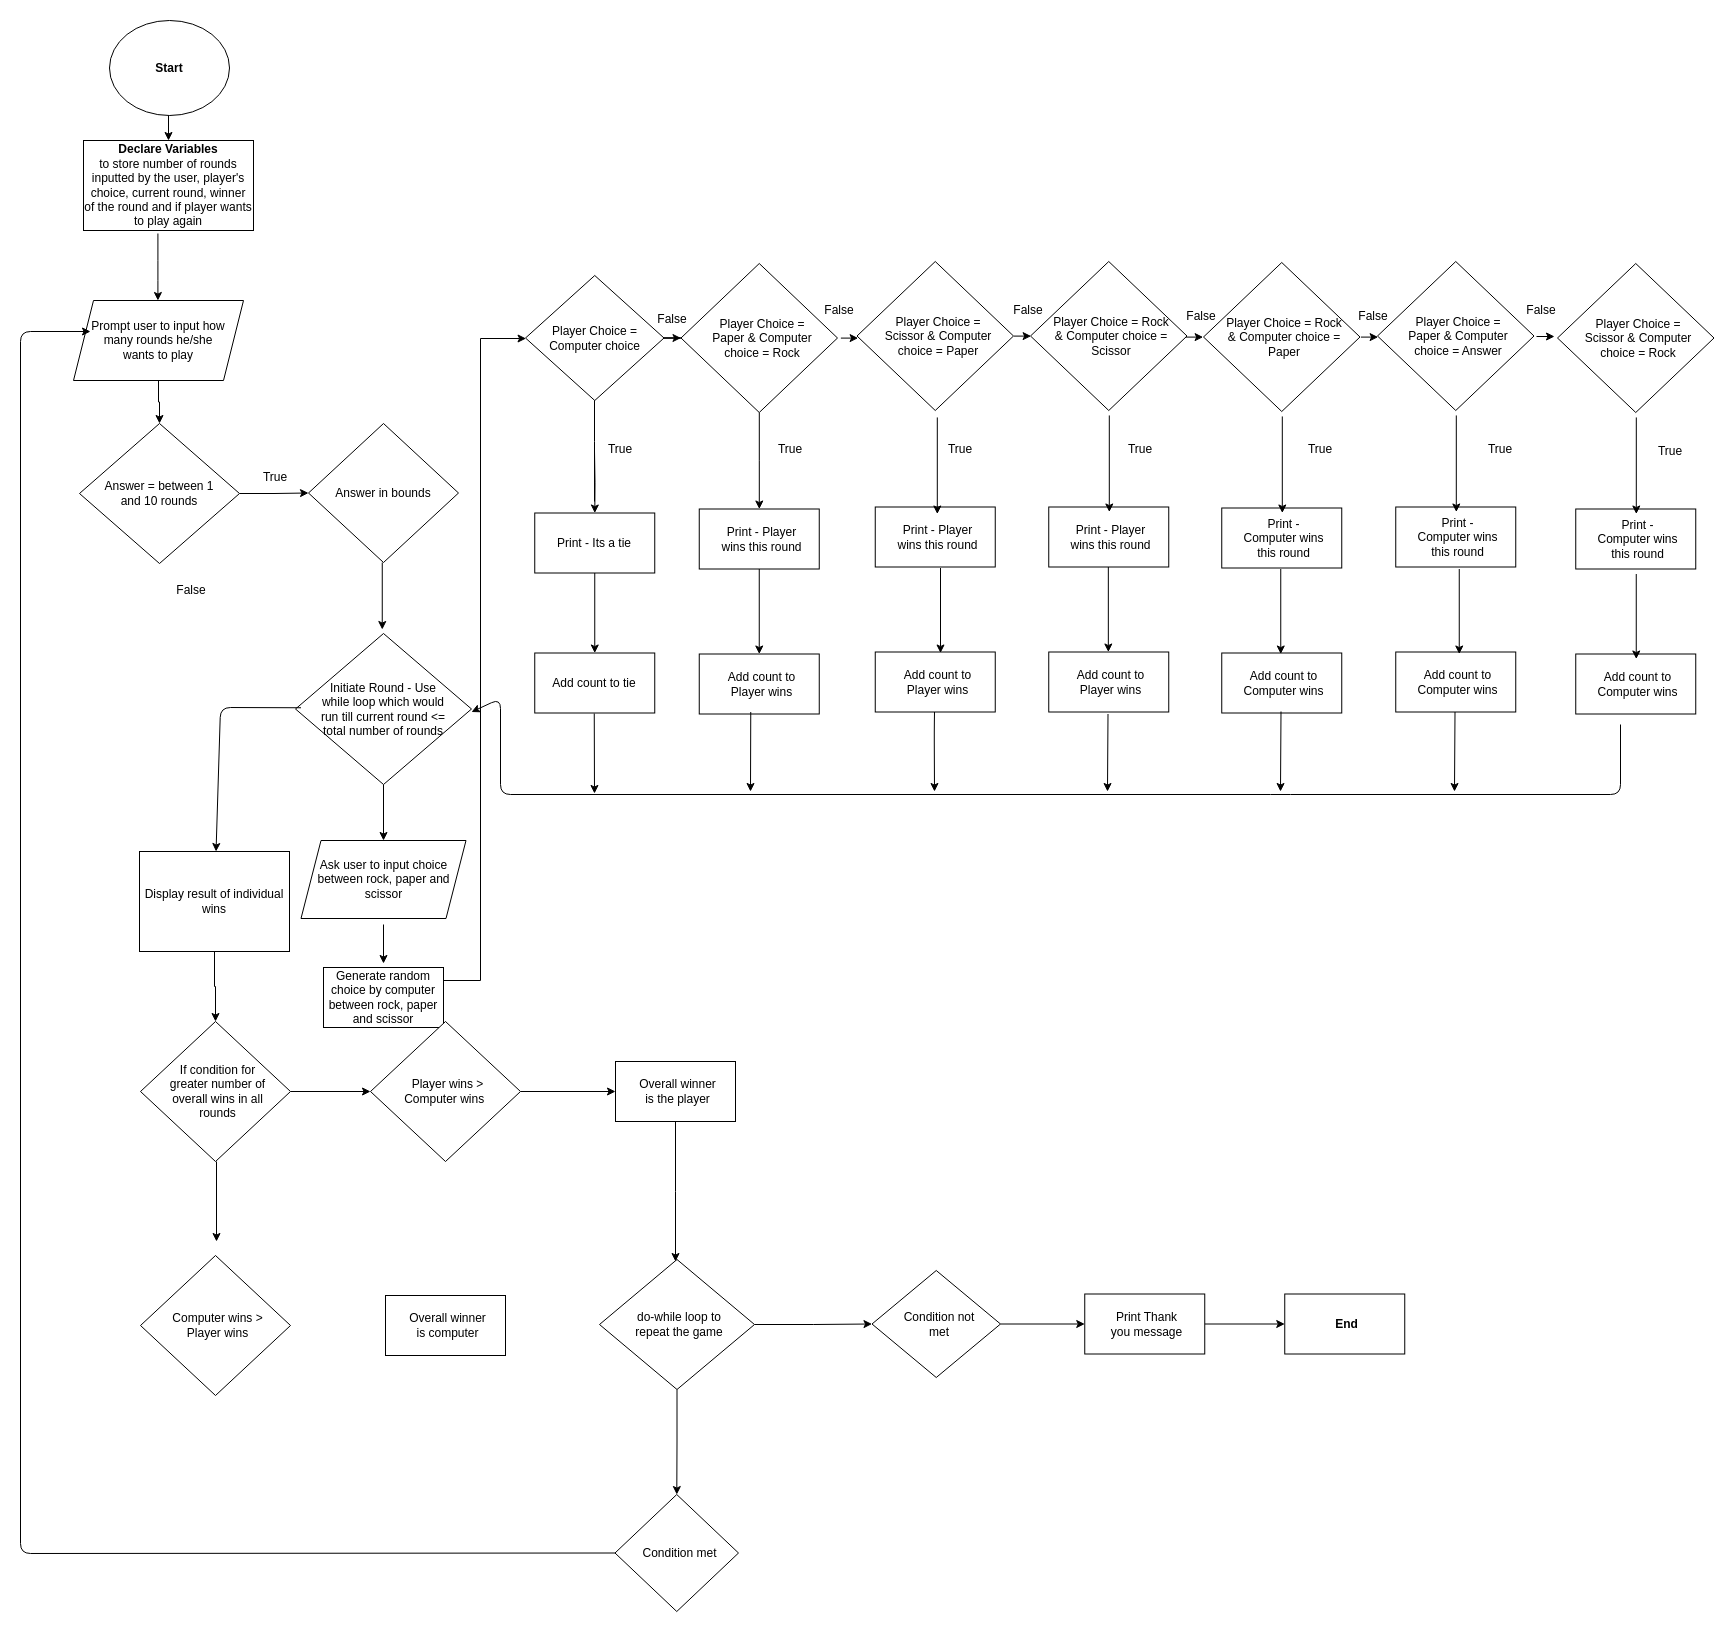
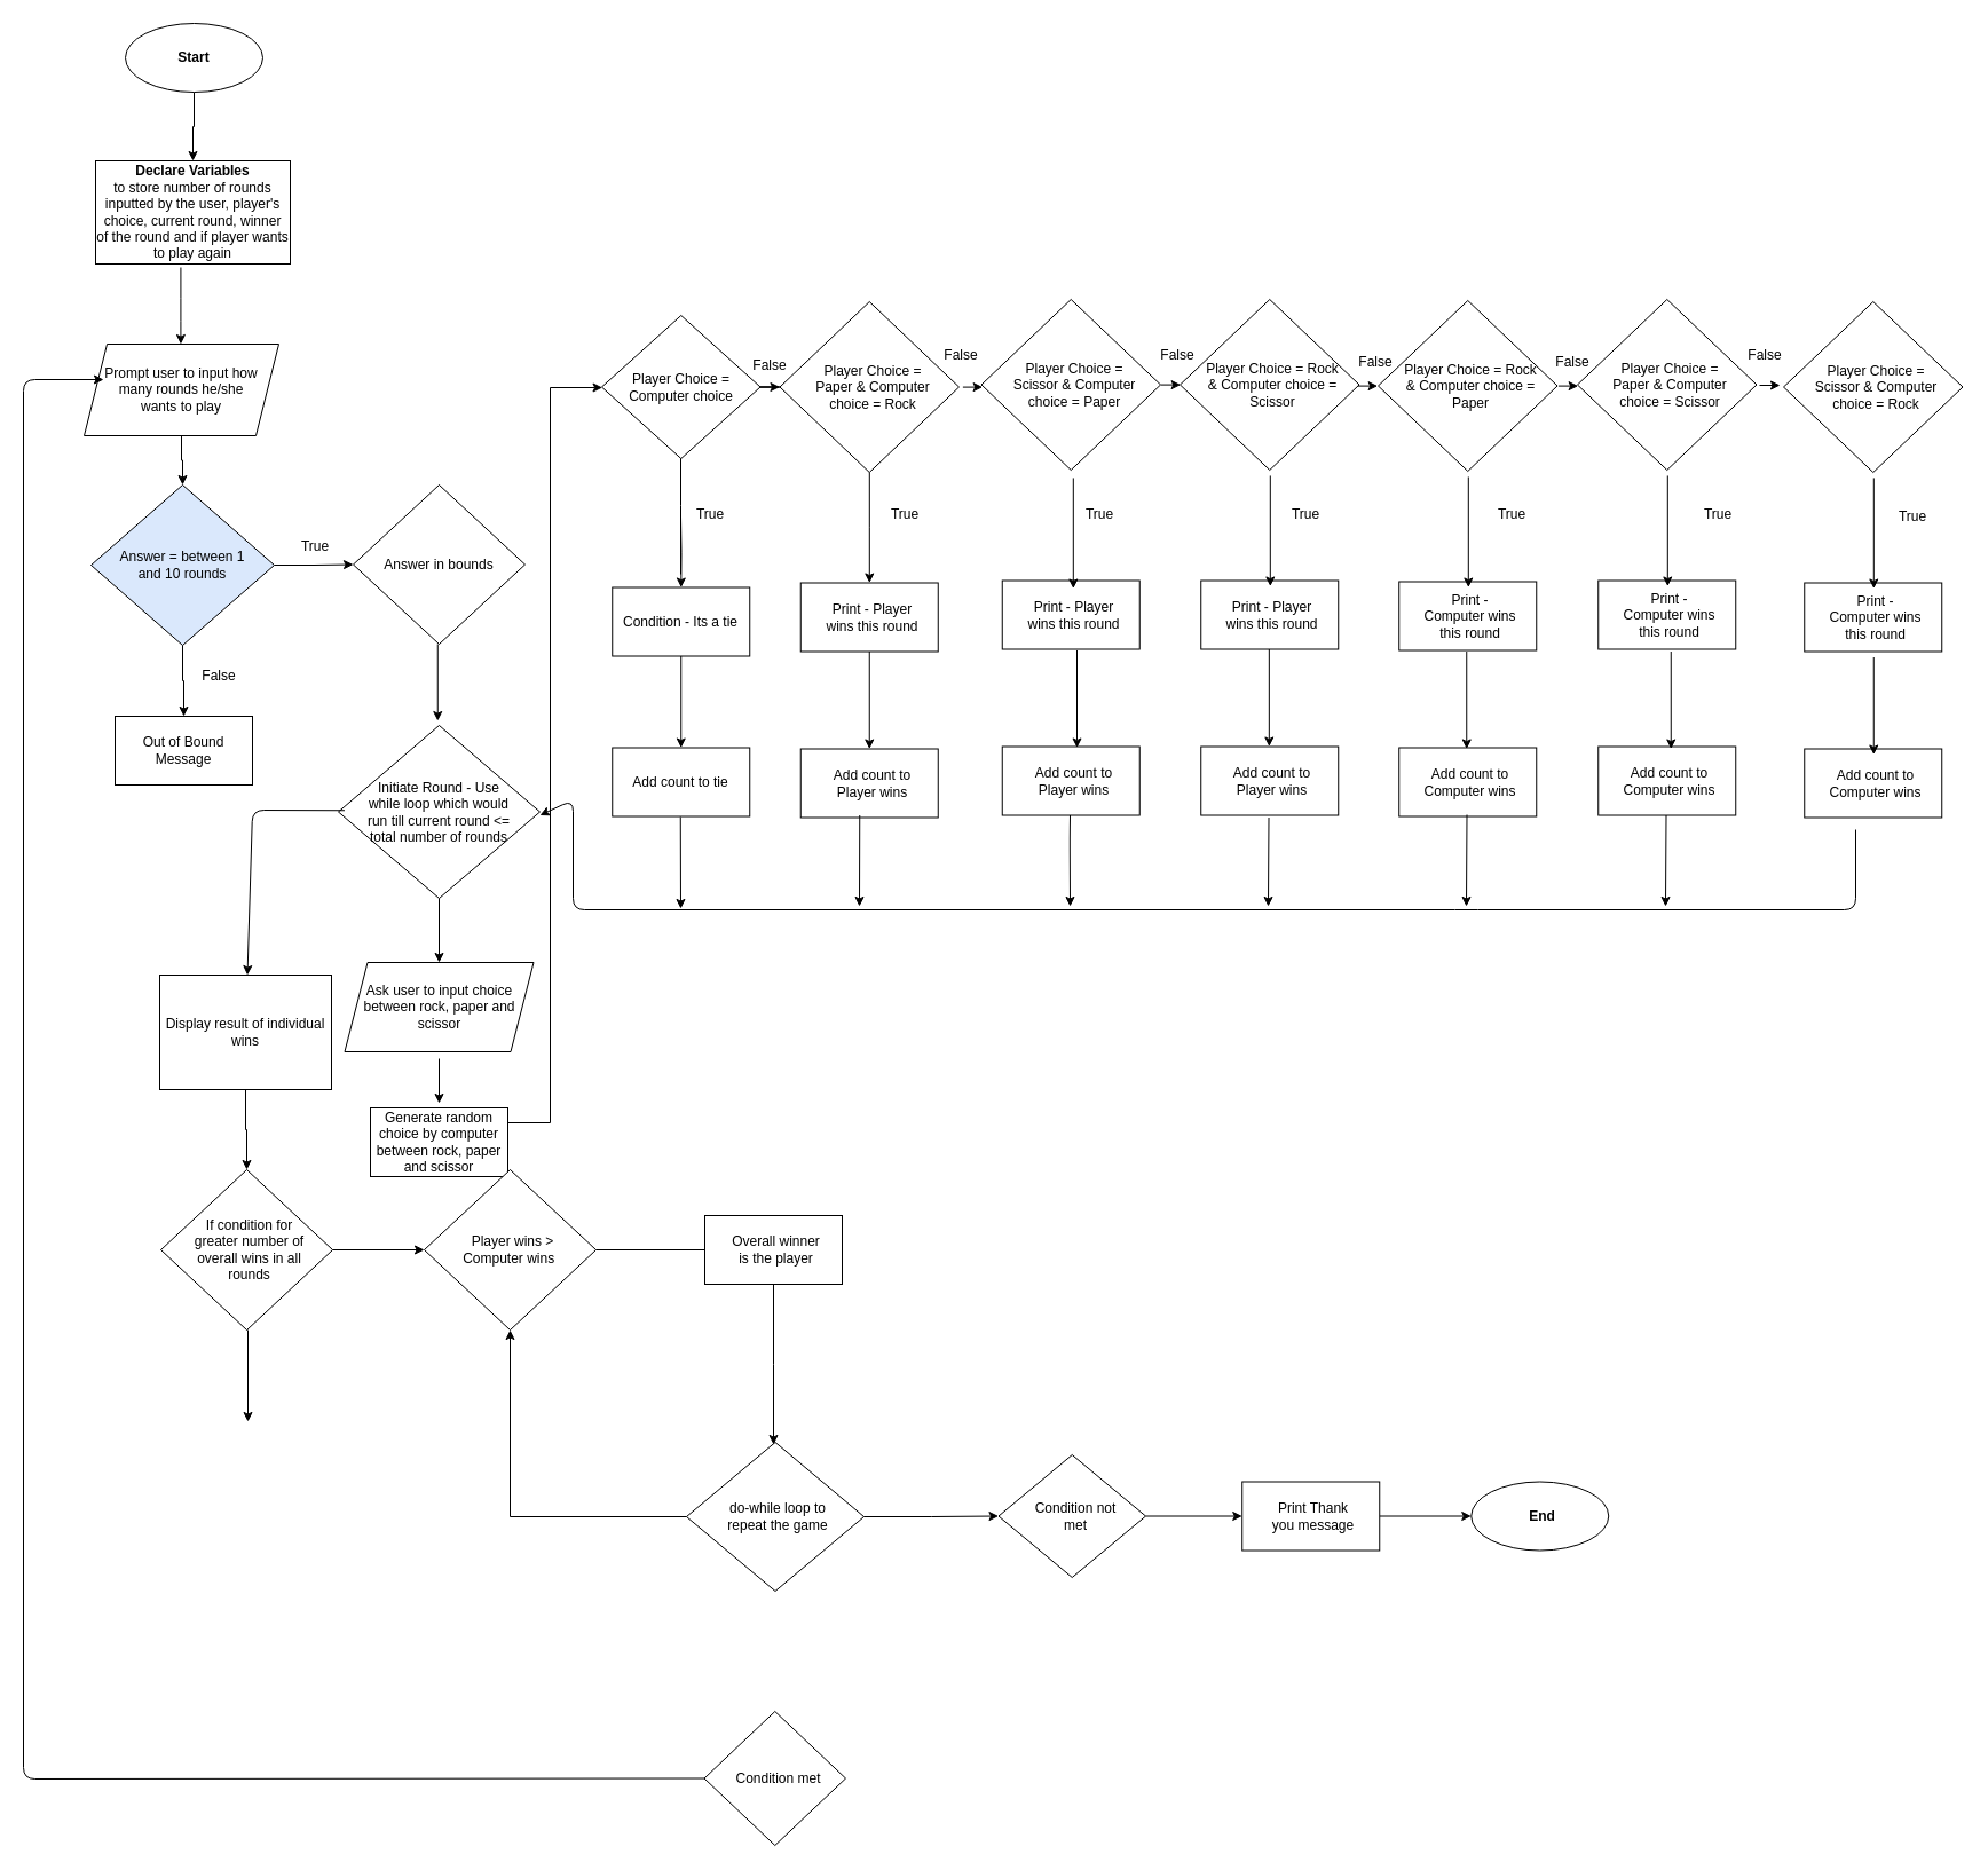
- <mxCell id="4" value="&lt;b&gt;Start&lt;/b&gt;" style="ellipse;whiteSpace=wrap;html=1;rounded=1;shadow=0;strokeWidth=1;glass=0;" parent="1" vertex="1"><mxGeometry x="109" y="20" width="120" height="95" as="geometry" /></mxCell>
+ <mxCell id="4" value="&lt;b&gt;Start&lt;/b&gt;" style="ellipse;whiteSpace=wrap;html=1;rounded=1;shadow=0;strokeWidth=1;glass=0;" parent="1" vertex="1"><mxGeometry x="109" y="20" width="120" height="60" as="geometry" /></mxCell>
- <mxCell id="54" value="Player Choice = Paper &amp;amp; Computer choice = Answer" style="rhombus;whiteSpace=wrap;html=1;rounded=0;spacingLeft=20;spacingRight=15;" vertex="1" parent="1"><mxGeometry x="1377" y="261" width="156.5" height="149" as="geometry" /></mxCell>
+ <mxCell id="54" value="Player Choice = Paper &amp;amp; Computer choice = Scissor" style="rhombus;whiteSpace=wrap;html=1;rounded=0;spacingLeft=20;spacingRight=15;" vertex="1" parent="1"><mxGeometry x="1377" y="261" width="156.5" height="149" as="geometry" /></mxCell>
- <mxCell id="9" value="Answer = between 1 and 10 rounds" style="rhombus;whiteSpace=wrap;html=1;rounded=0;spacingLeft=15;spacingRight=15;" vertex="1" parent="1"><mxGeometry x="79" y="423" width="160" height="140" as="geometry" /></mxCell>
+ <mxCell id="9" value="Answer = between 1 and 10 rounds" style="rhombus;whiteSpace=wrap;html=1;rounded=0;spacingLeft=15;spacingRight=15;fillColor=#dae8fc;" vertex="1" parent="1"><mxGeometry x="79" y="423" width="160" height="140" as="geometry" /></mxCell>
- <mxCell id="24" value="Print - Its a tie" style="whiteSpace=wrap;html=1;rounded=0;" vertex="1" parent="1"><mxGeometry x="534.25" y="512.5" width="120" height="60" as="geometry" /></mxCell>
+ <mxCell id="24" value="Condition - Its a tie" style="whiteSpace=wrap;html=1;rounded=0;" vertex="1" parent="1"><mxGeometry x="534.25" y="512.5" width="120" height="60" as="geometry" /></mxCell>
+ <mxCell id="7" value="" style="edgeStyle=orthogonalEdgeStyle;rounded=0;orthogonalLoop=1;jettySize=auto;html=1;" edge="1" parent="1" source="9" target="10"><mxGeometry relative="1" as="geometry" /></mxCell>
+ <mxCell id="10" value="Out of Bound Message" style="whiteSpace=wrap;html=1;rounded=0;spacingLeft=15;spacingRight=15;" vertex="1" parent="1"><mxGeometry x="100" y="625" width="120" height="60" as="geometry" /></mxCell>
- <mxCell id="90" value="" style="edgeStyle=orthogonalEdgeStyle;rounded=0;orthogonalLoop=1;jettySize=auto;html=1;" edge="1" parent="1" source="91" target="92"><mxGeometry relative="1" as="geometry" /></mxCell>
+ <mxCell id="90" value="" style="edgeStyle=orthogonalEdgeStyle;rounded=0;orthogonalLoop=1;jettySize=auto;html=1;endArrow=none;" edge="1" parent="1" source="91" target="92"><mxGeometry relative="1" as="geometry" /></mxCell>
- <mxCell id="103" value="End" style="whiteSpace=wrap;html=1;spacingLeft=20;spacingRight=15;fontStyle=1;rounded=0;" vertex="1" parent="1"><mxGeometry x="1284.25" y="1293.5" width="120" height="60" as="geometry" /></mxCell>
+ <mxCell id="103" value="End" style="ellipse;whiteSpace=wrap;html=1;rounded=0;spacingLeft=20;spacingRight=15;fontStyle=1" vertex="1" parent="1"><mxGeometry x="1284.25" y="1293.5" width="120" height="60" as="geometry" /></mxCell>
- <mxCell id="93" value="Computer wins &amp;gt; Player wins" style="rhombus;whiteSpace=wrap;html=1;rounded=0;spacingLeft=20;spacingRight=15;" vertex="1" parent="1"><mxGeometry x="140" y="1255" width="150" height="140" as="geometry" /></mxCell>
- <mxCell id="94" value="Overall winner is computer" style="rounded=0;whiteSpace=wrap;html=1;spacingLeft=20;spacingRight=15;" vertex="1" parent="1"><mxGeometry x="385" y="1295" width="120" height="60" as="geometry" /></mxCell>
- <mxCell id="96" value="" style="edgeStyle=orthogonalEdgeStyle;rounded=0;orthogonalLoop=1;jettySize=auto;html=1;" edge="1" parent="1" source="97" target="104"><mxGeometry relative="1" as="geometry" /></mxCell>
+ <mxCell id="96" value="" style="edgeStyle=orthogonalEdgeStyle;rounded=0;orthogonalLoop=1;jettySize=auto;html=1;" edge="1" parent="1" source="97" target="91"><mxGeometry relative="1" as="geometry" /></mxCell>
